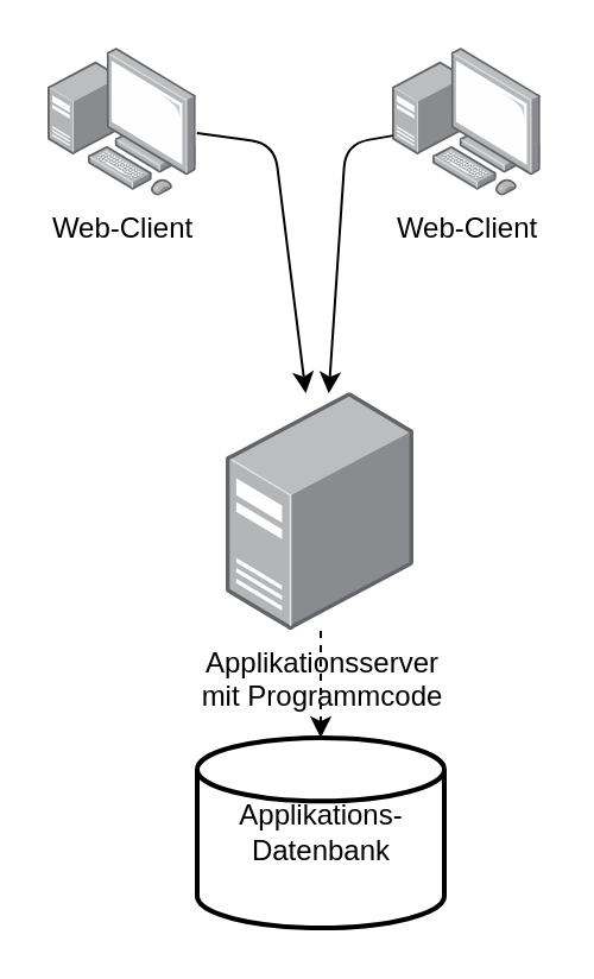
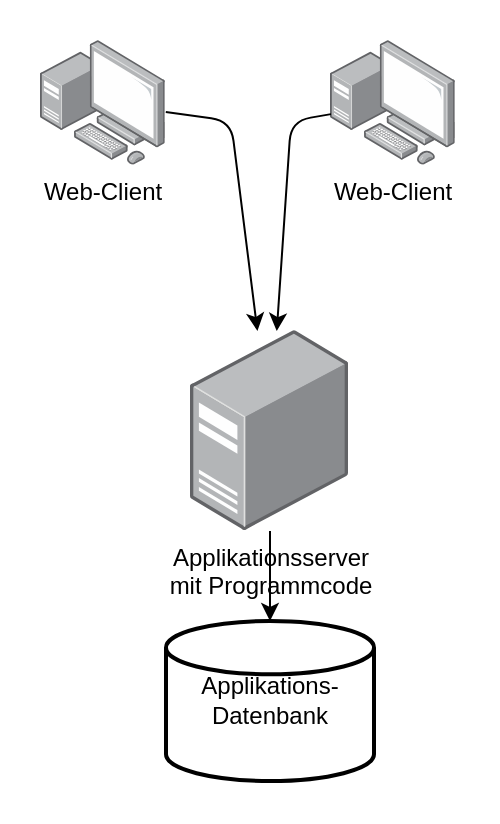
- <mxCell id="6" value="" style="endArrow=classic;html=1;dashed=1;" edge="1" parent="1" source="3" target="4"><mxGeometry width="50" height="50" relative="1" as="geometry"><mxPoint x="35" y="460" as="sourcePoint" /><mxPoint x="85" y="410" as="targetPoint" /></mxGeometry></mxCell>
+ <mxCell id="6" value="" style="endArrow=classic;html=1;" edge="1" parent="1" source="3" target="4"><mxGeometry width="50" height="50" relative="1" as="geometry"><mxPoint x="35" y="460" as="sourcePoint" /><mxPoint x="85" y="410" as="targetPoint" /></mxGeometry></mxCell>
